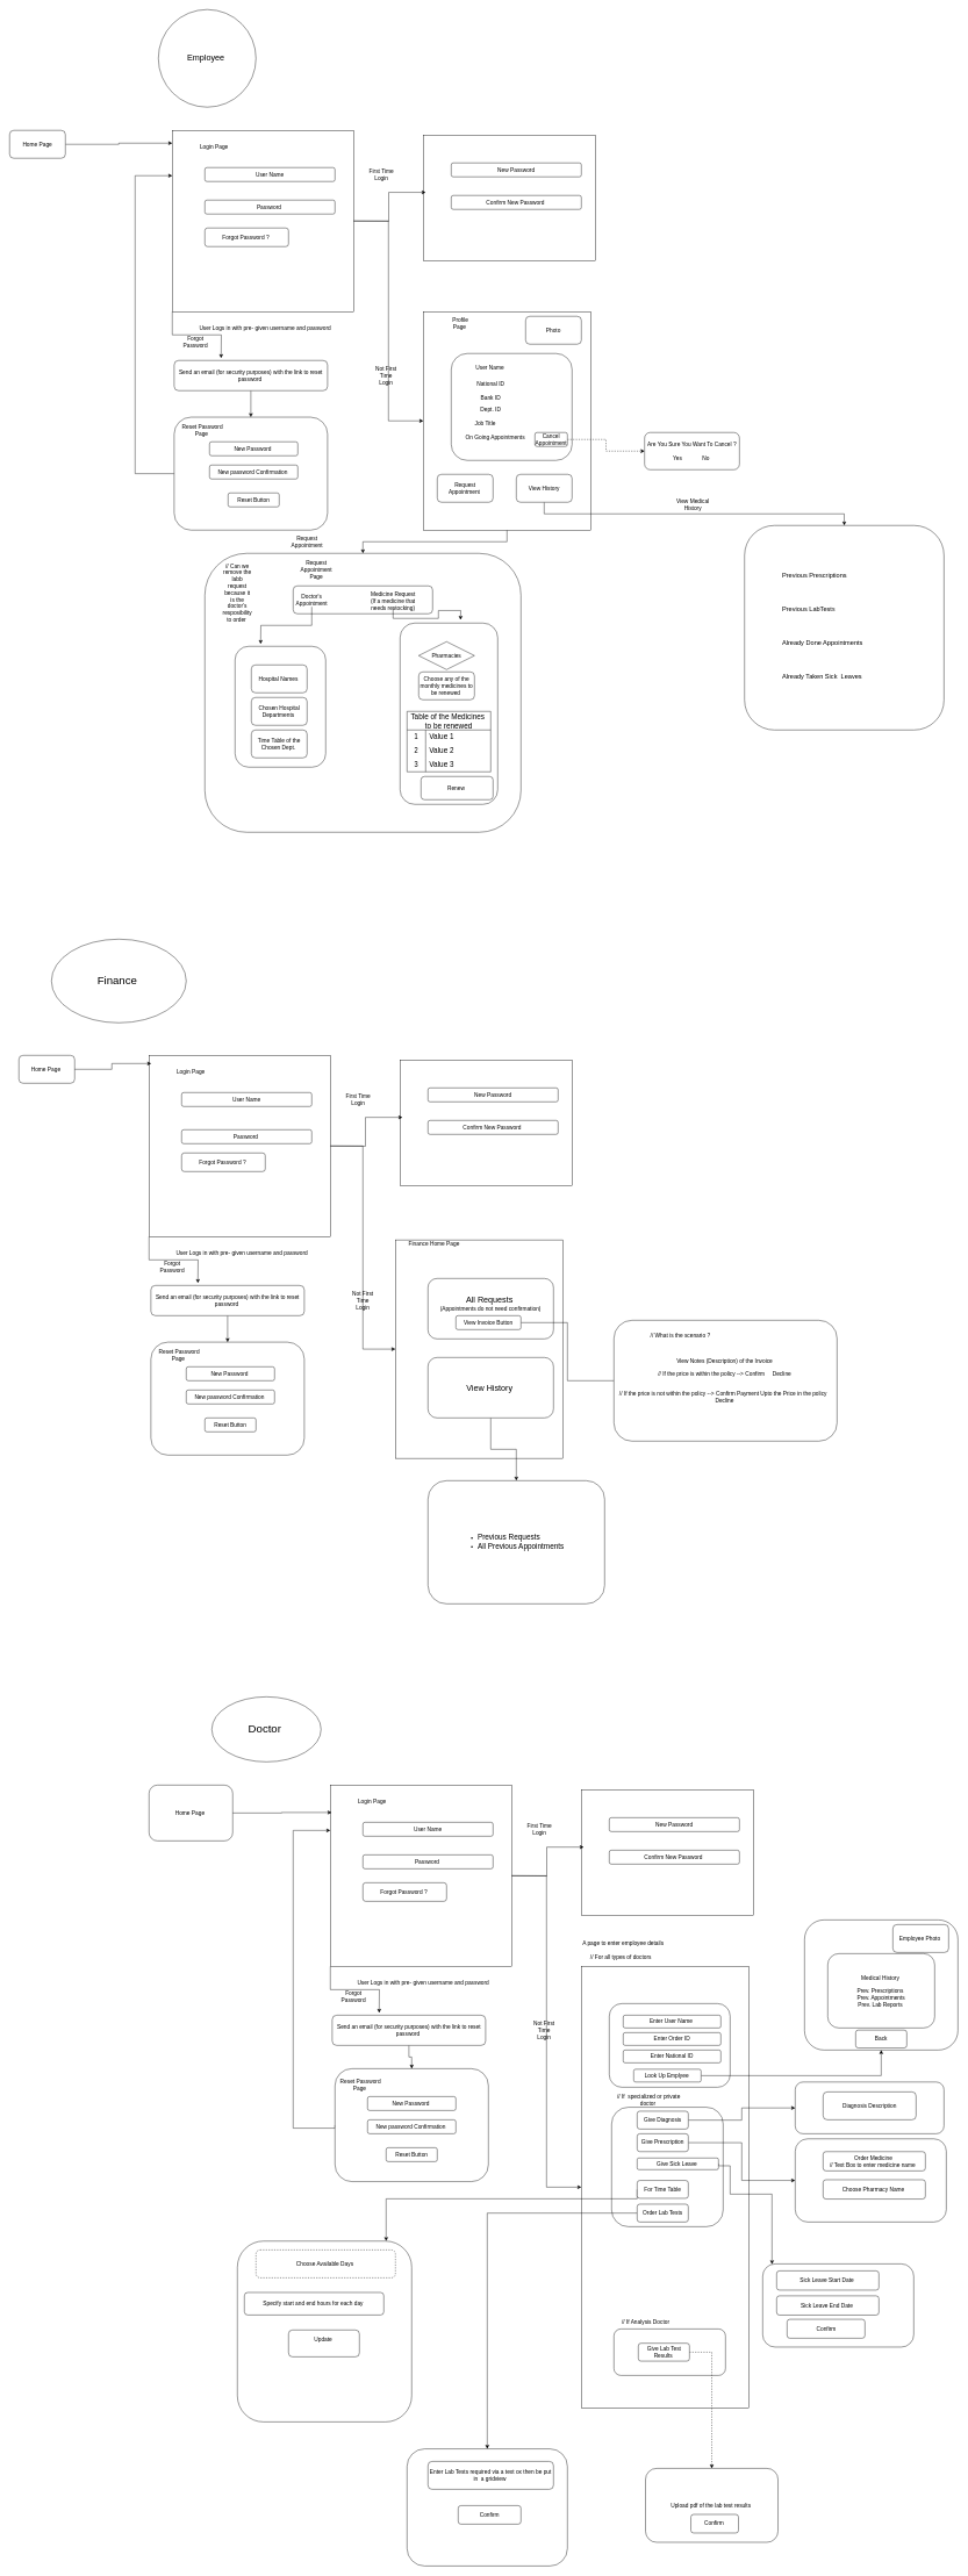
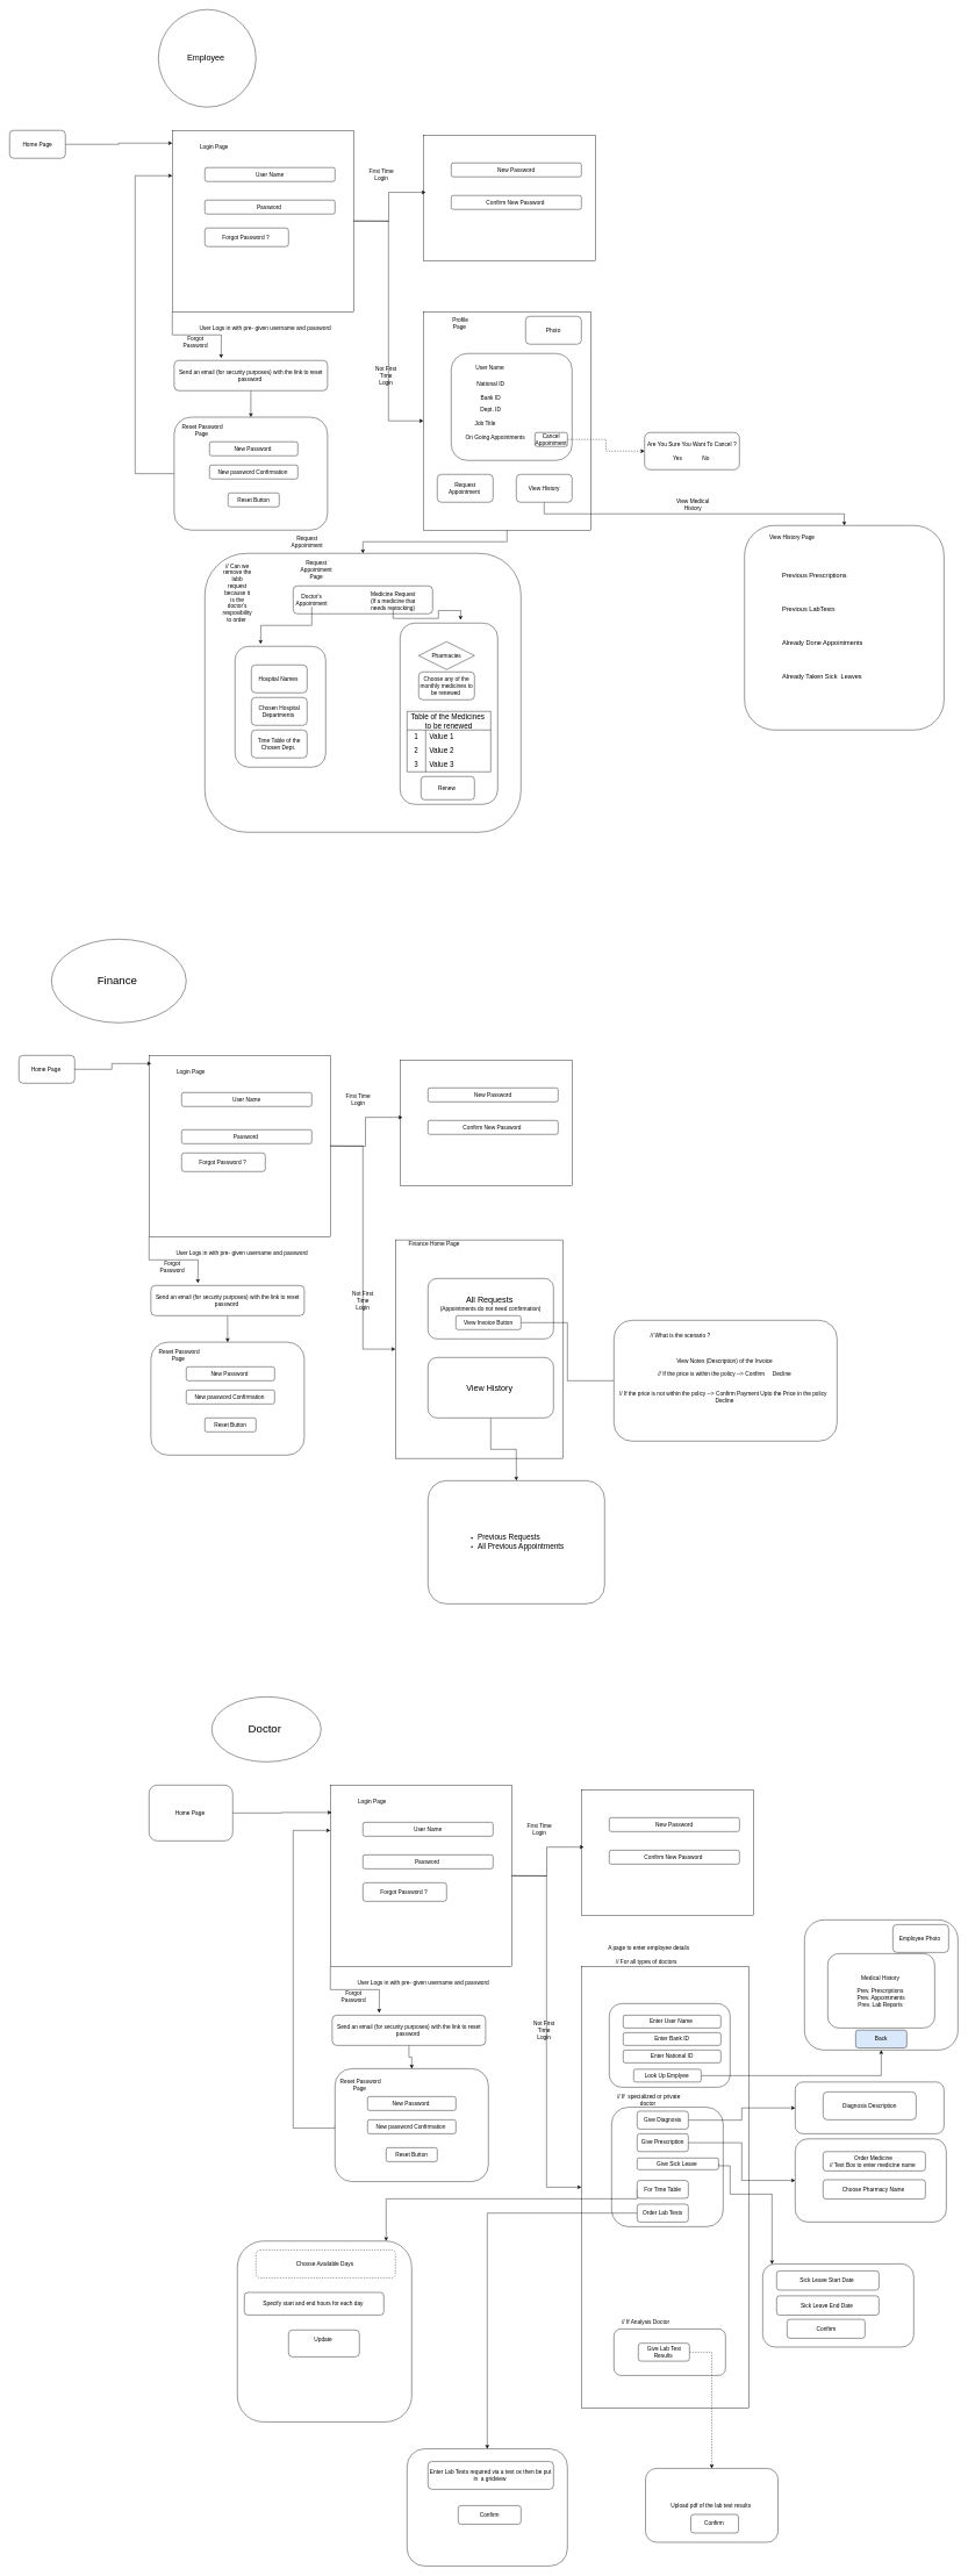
+ <mxCell id="71" value="View History Page&amp;nbsp;" style="text;html=1;align=center;verticalAlign=middle;whiteSpace=wrap;rounded=0;" vertex="1" parent="1"><mxGeometry x="1650" y="1140" width="110" height="30" as="geometry" /></mxCell>
- <mxCell id="68" value="Renew&amp;nbsp;" style="rounded=1;whiteSpace=wrap;html=1;" vertex="1" parent="1"><mxGeometry x="905" y="1670" width="155" height="50" as="geometry" /></mxCell>
+ <mxCell id="68" value="Renew&amp;nbsp;" style="rounded=1;whiteSpace=wrap;html=1;" vertex="1" parent="1"><mxGeometry x="905" y="1670" width="115" height="50" as="geometry" /></mxCell>
- <mxCell id="138" value="A page to enter employee details&lt;div&gt;&lt;br&gt;&lt;/div&gt;&lt;div&gt;// For all types of doctors&amp;nbsp; &amp;nbsp;&lt;/div&gt;" style="text;html=1;align=center;verticalAlign=middle;whiteSpace=wrap;rounded=0;" vertex="1" parent="1"><mxGeometry x="1195" y="4180" width="290" height="30" as="geometry" /></mxCell>
+ <mxCell id="138" value="A page to enter employee details&lt;div&gt;&lt;br&gt;&lt;/div&gt;&lt;div&gt;// For all types of doctors&amp;nbsp; &amp;nbsp;&lt;/div&gt;" style="text;html=1;align=center;verticalAlign=middle;whiteSpace=wrap;rounded=0;" vertex="1" parent="1"><mxGeometry x="1250" y="4190" width="290" height="30" as="geometry" /></mxCell>
- <mxCell id="140" value="Enter Order ID" style="rounded=1;whiteSpace=wrap;html=1;" vertex="1" parent="1"><mxGeometry x="1340" y="4372.5" width="210" height="27.5" as="geometry" /></mxCell>
+ <mxCell id="140" value="Enter Bank ID" style="rounded=1;whiteSpace=wrap;html=1;" vertex="1" parent="1"><mxGeometry x="1340" y="4372.5" width="210" height="27.5" as="geometry" /></mxCell>
- <mxCell id="159" value="Back" style="rounded=1;whiteSpace=wrap;html=1;" vertex="1" parent="1"><mxGeometry x="1840" y="4367" width="110" height="38.5" as="geometry" /></mxCell>
+ <mxCell id="159" value="Back" style="rounded=1;whiteSpace=wrap;html=1;fillColor=#dae8fc;" vertex="1" parent="1"><mxGeometry x="1840" y="4367" width="110" height="38.5" as="geometry" /></mxCell>
